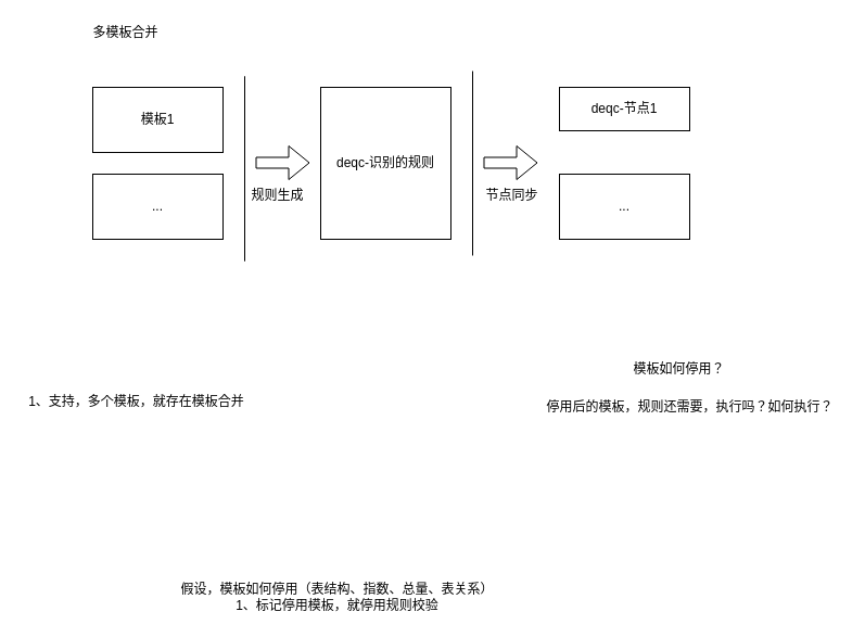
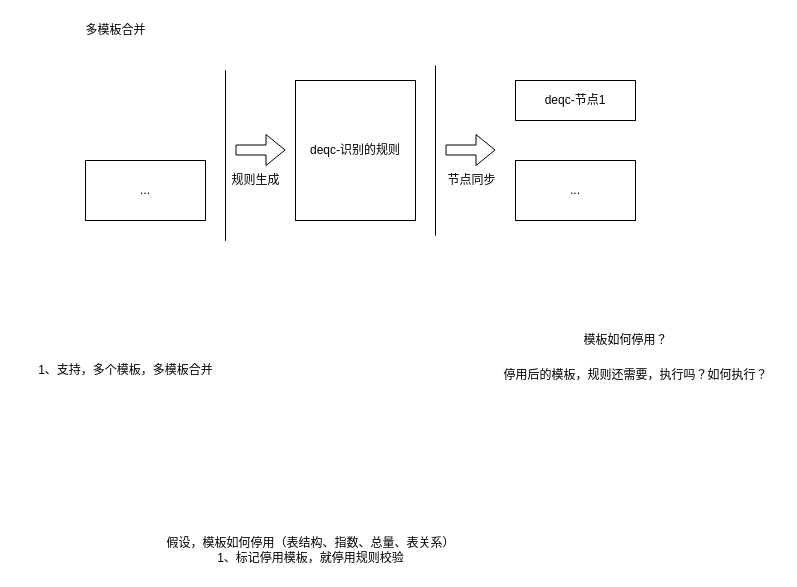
- <mxCell id="2" value="模板1" style="rounded=0;whiteSpace=wrap;html=1;" vertex="1" parent="1"><mxGeometry x="85" y="80" width="120" height="60" as="geometry" /></mxCell>
- <mxCell id="15" value="1、支持，多个模板，就存在模板合并" style="text;html=1;align=center;verticalAlign=middle;resizable=0;points=[];autosize=1;strokeColor=none;" vertex="1" parent="1"><mxGeometry x="20" y="360" width="210" height="20" as="geometry" /></mxCell>
+ <mxCell id="15" value="1、支持，多个模板，多模板合并" style="text;html=1;align=center;verticalAlign=middle;resizable=0;points=[];autosize=1;strokeColor=none;" vertex="1" parent="1"><mxGeometry x="20" y="360" width="210" height="20" as="geometry" /></mxCell>
